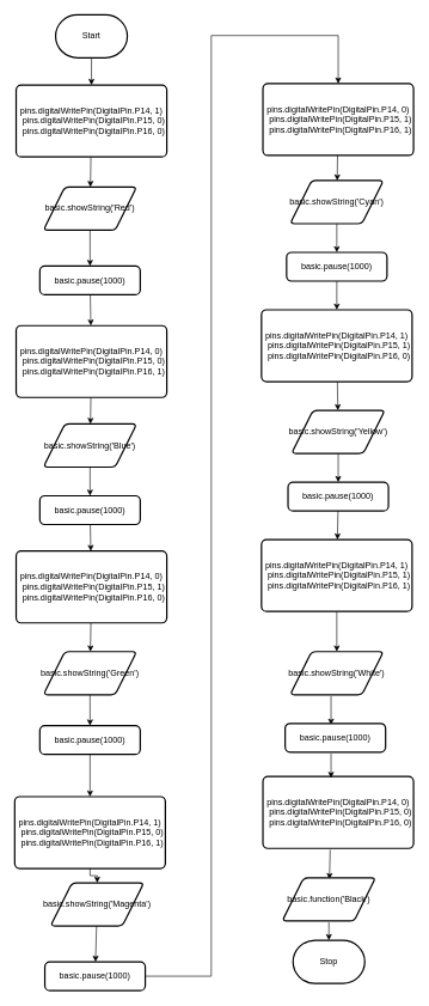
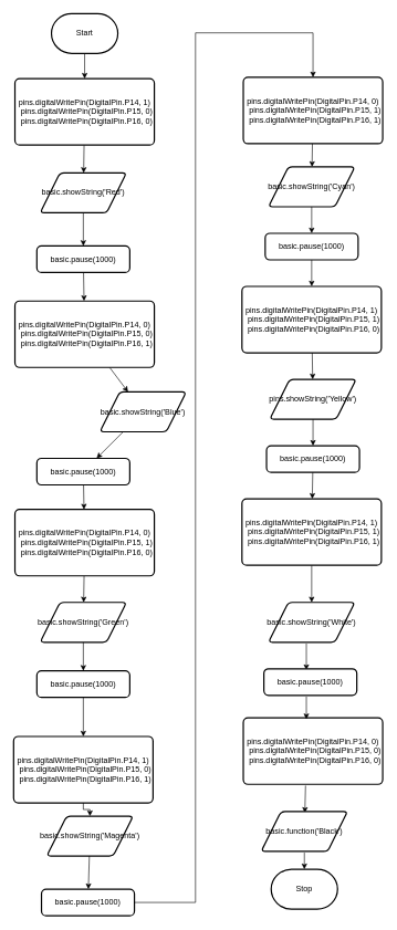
- <mxCell id="32" value="basic.showString('Yellow')" style="shape=parallelogram;html=1;strokeWidth=2;perimeter=parallelogramPerimeter;whiteSpace=wrap;rounded=1;arcSize=12;size=0.23;" vertex="1" parent="1"><mxGeometry x="406" y="571" width="130" height="60" as="geometry" /></mxCell>
+ <mxCell id="32" value="pins.showString('Yellow')" style="shape=parallelogram;html=1;strokeWidth=2;perimeter=parallelogramPerimeter;whiteSpace=wrap;rounded=1;arcSize=12;size=0.23;" vertex="1" parent="1"><mxGeometry x="406" y="571" width="130" height="60" as="geometry" /></mxCell>
- <mxCell id="24" value="basic.showString('Blue')" style="shape=parallelogram;html=1;strokeWidth=2;perimeter=parallelogramPerimeter;whiteSpace=wrap;rounded=1;arcSize=12;size=0.23;" vertex="1" parent="1"><mxGeometry x="60" y="590" width="130" height="60" as="geometry" /></mxCell>
+ <mxCell id="24" value="basic.showString('Blue')" style="shape=parallelogram;html=1;strokeWidth=2;perimeter=parallelogramPerimeter;whiteSpace=wrap;rounded=1;arcSize=12;size=0.23;" vertex="1" parent="1"><mxGeometry x="150" y="590" width="130" height="60" as="geometry" /></mxCell>
